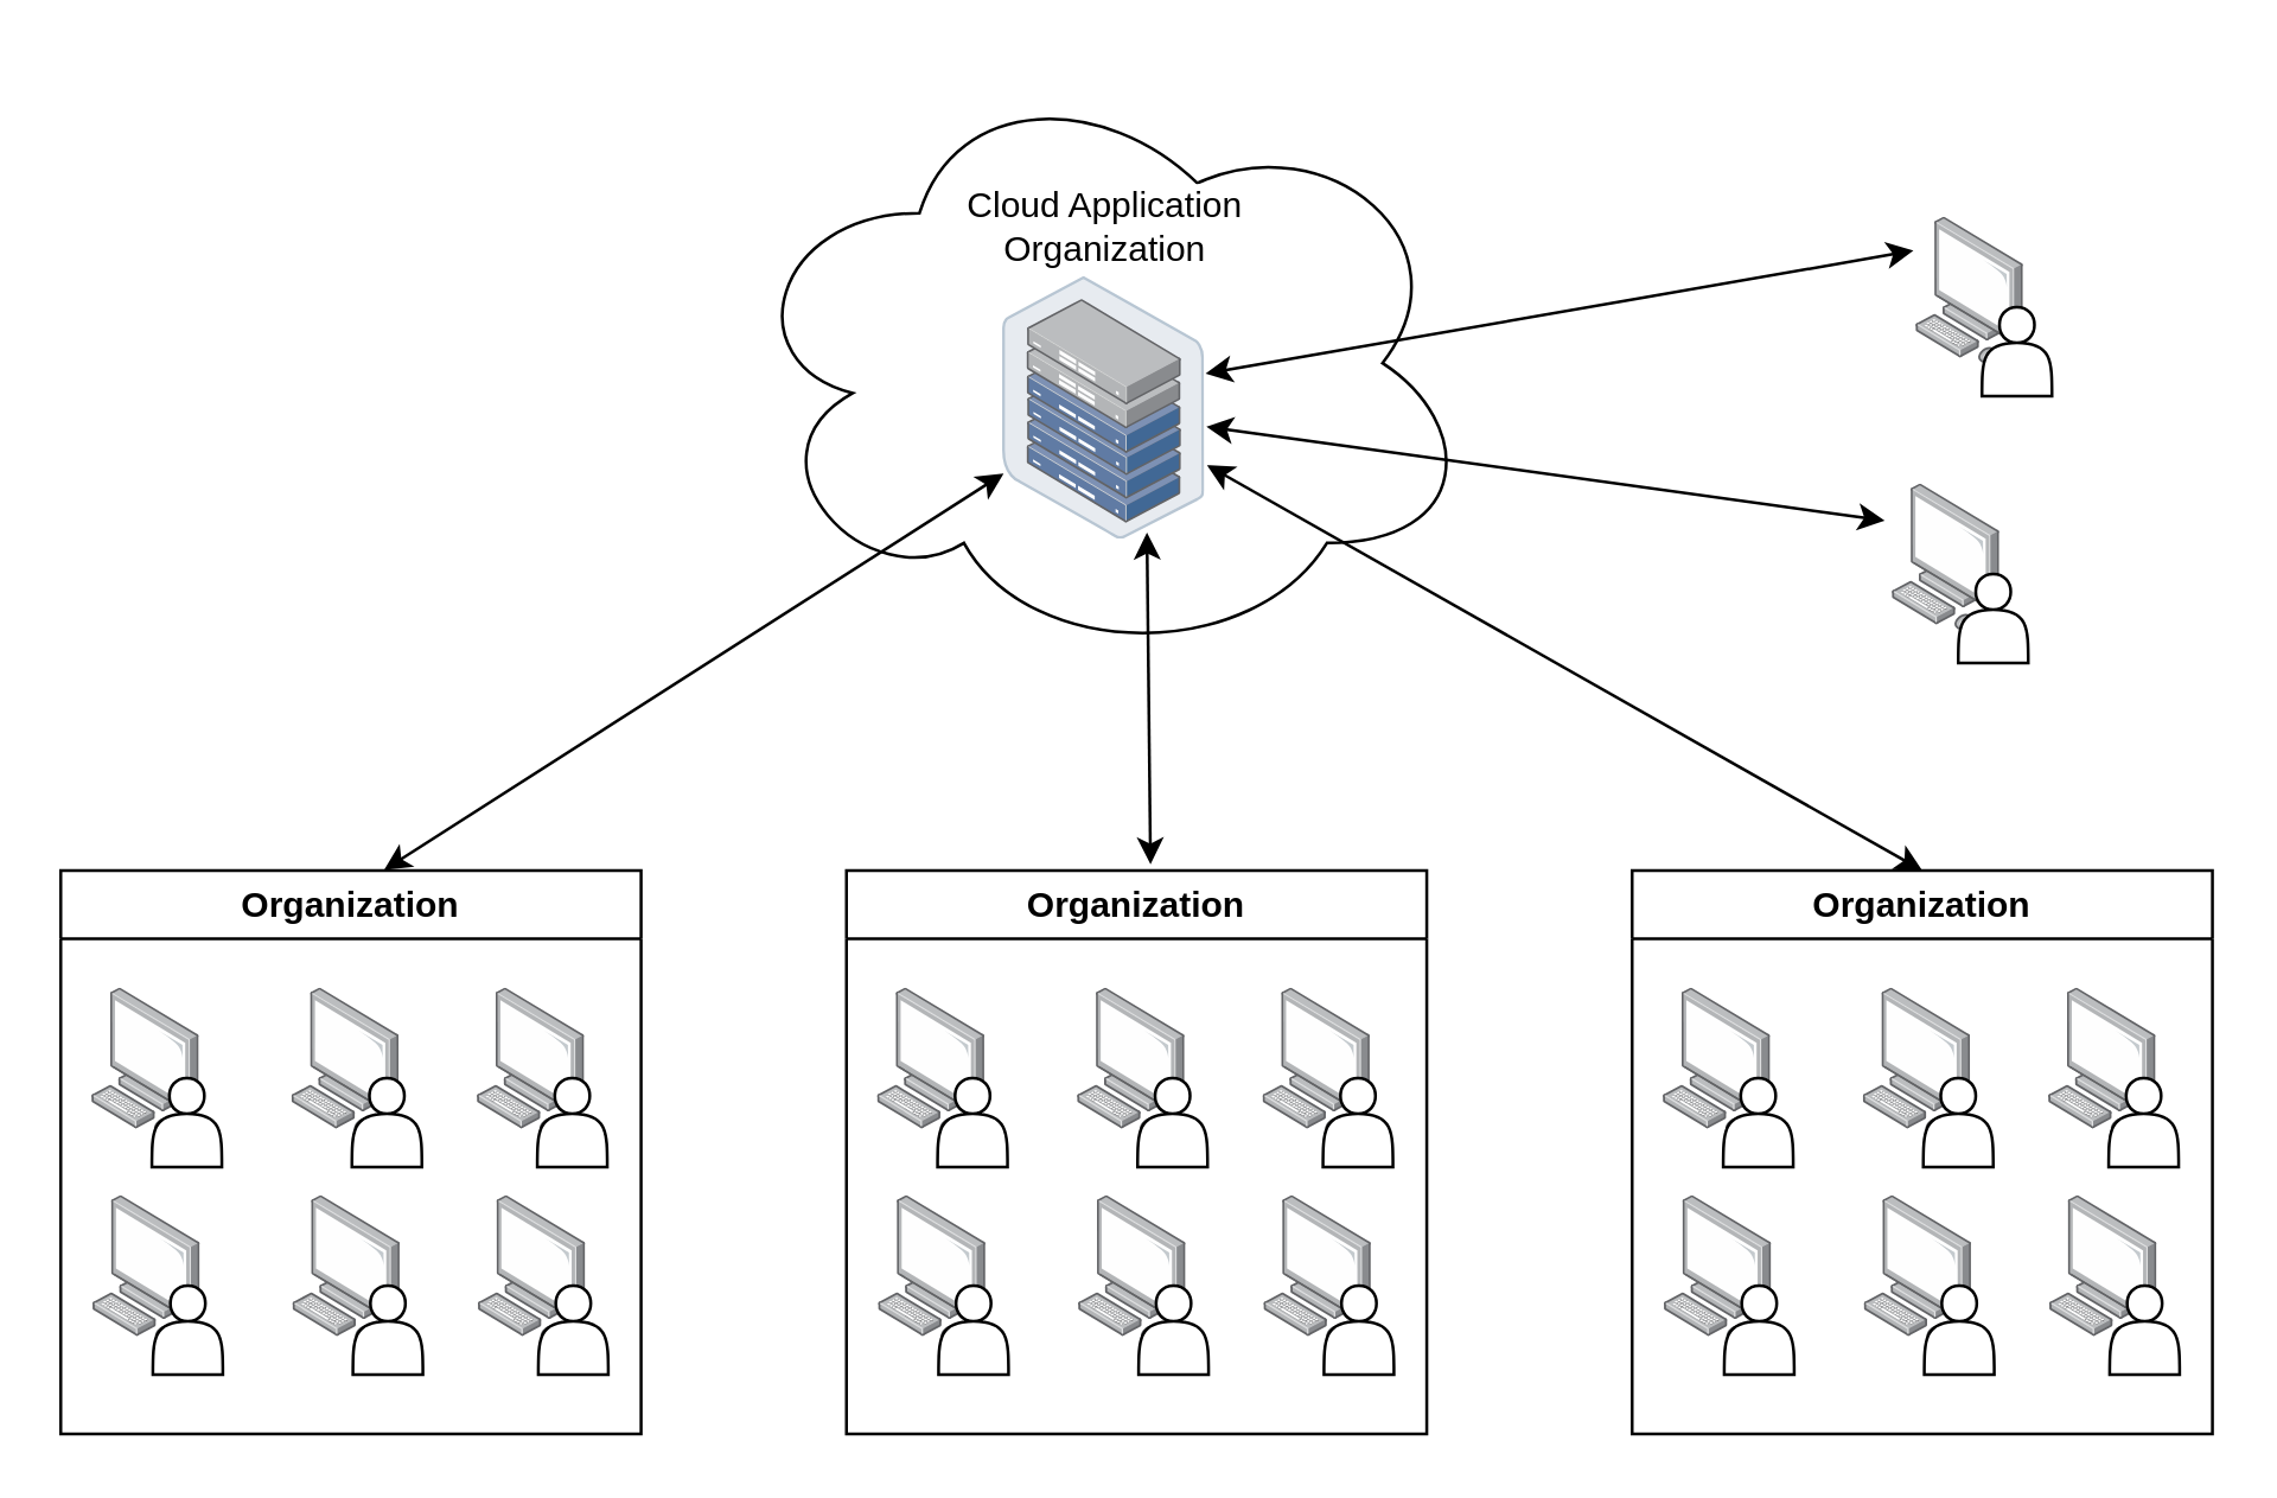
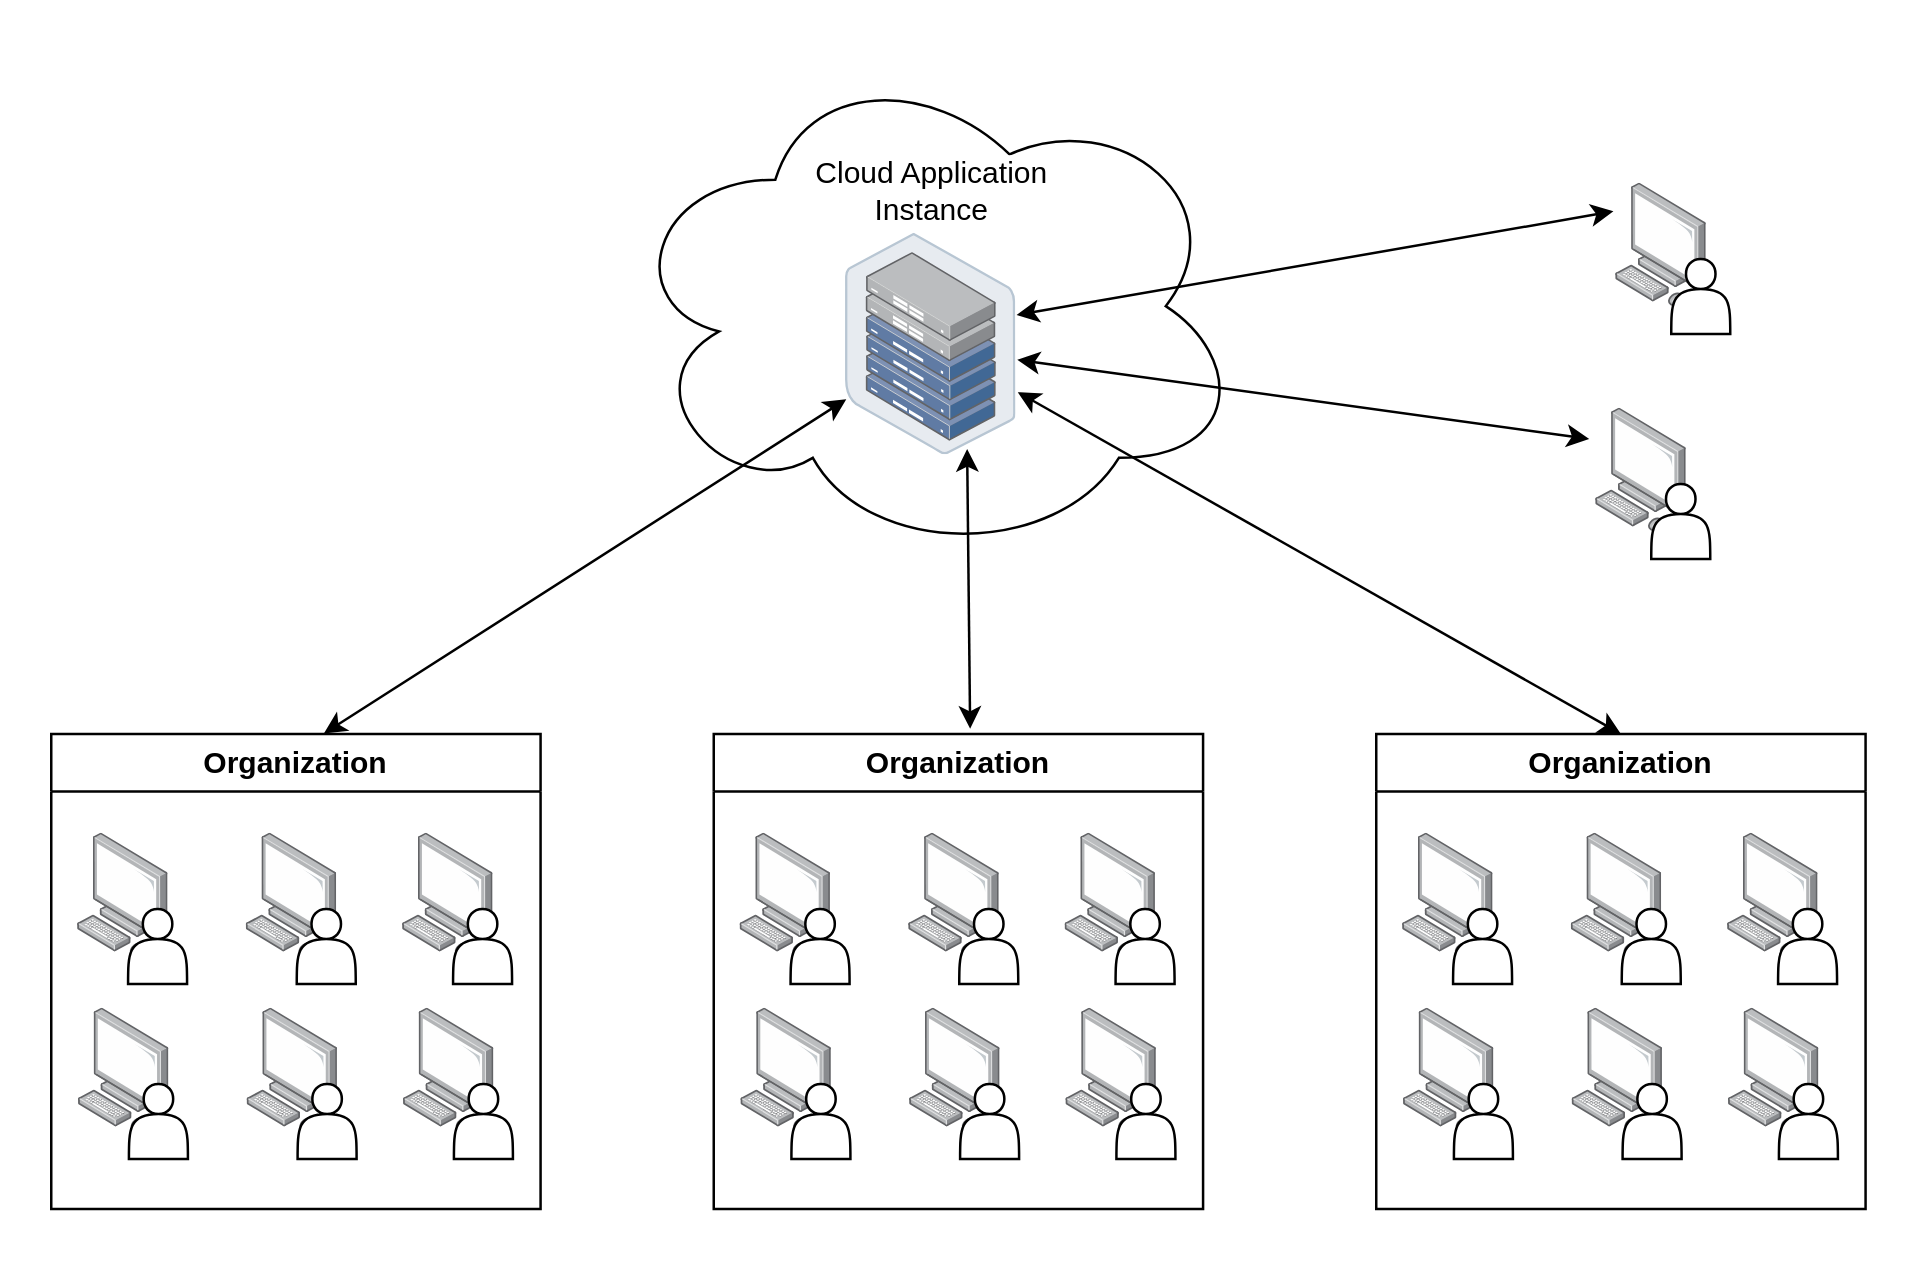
- <mxCell id="50" value="Cloud Application&lt;br&gt;Organization" style="image;points=[];aspect=fixed;html=1;align=center;shadow=0;dashed=0;image=img/lib/allied_telesis/storage/Datacenter_Server_Half_Rack_ToR.svg;horizontal=1;verticalAlign=bottom;labelPosition=center;verticalLabelPosition=top;" vertex="1" parent="1"><mxGeometry x="338" y="93" width="68.2" height="88.61" as="geometry" /></mxCell>
+ <mxCell id="50" value="Cloud Application&lt;br&gt;Instance" style="image;points=[];aspect=fixed;html=1;align=center;shadow=0;dashed=0;image=img/lib/allied_telesis/storage/Datacenter_Server_Half_Rack_ToR.svg;horizontal=1;verticalAlign=bottom;labelPosition=center;verticalLabelPosition=top;" vertex="1" parent="1"><mxGeometry x="338" y="93" width="68.2" height="88.61" as="geometry" /></mxCell>
